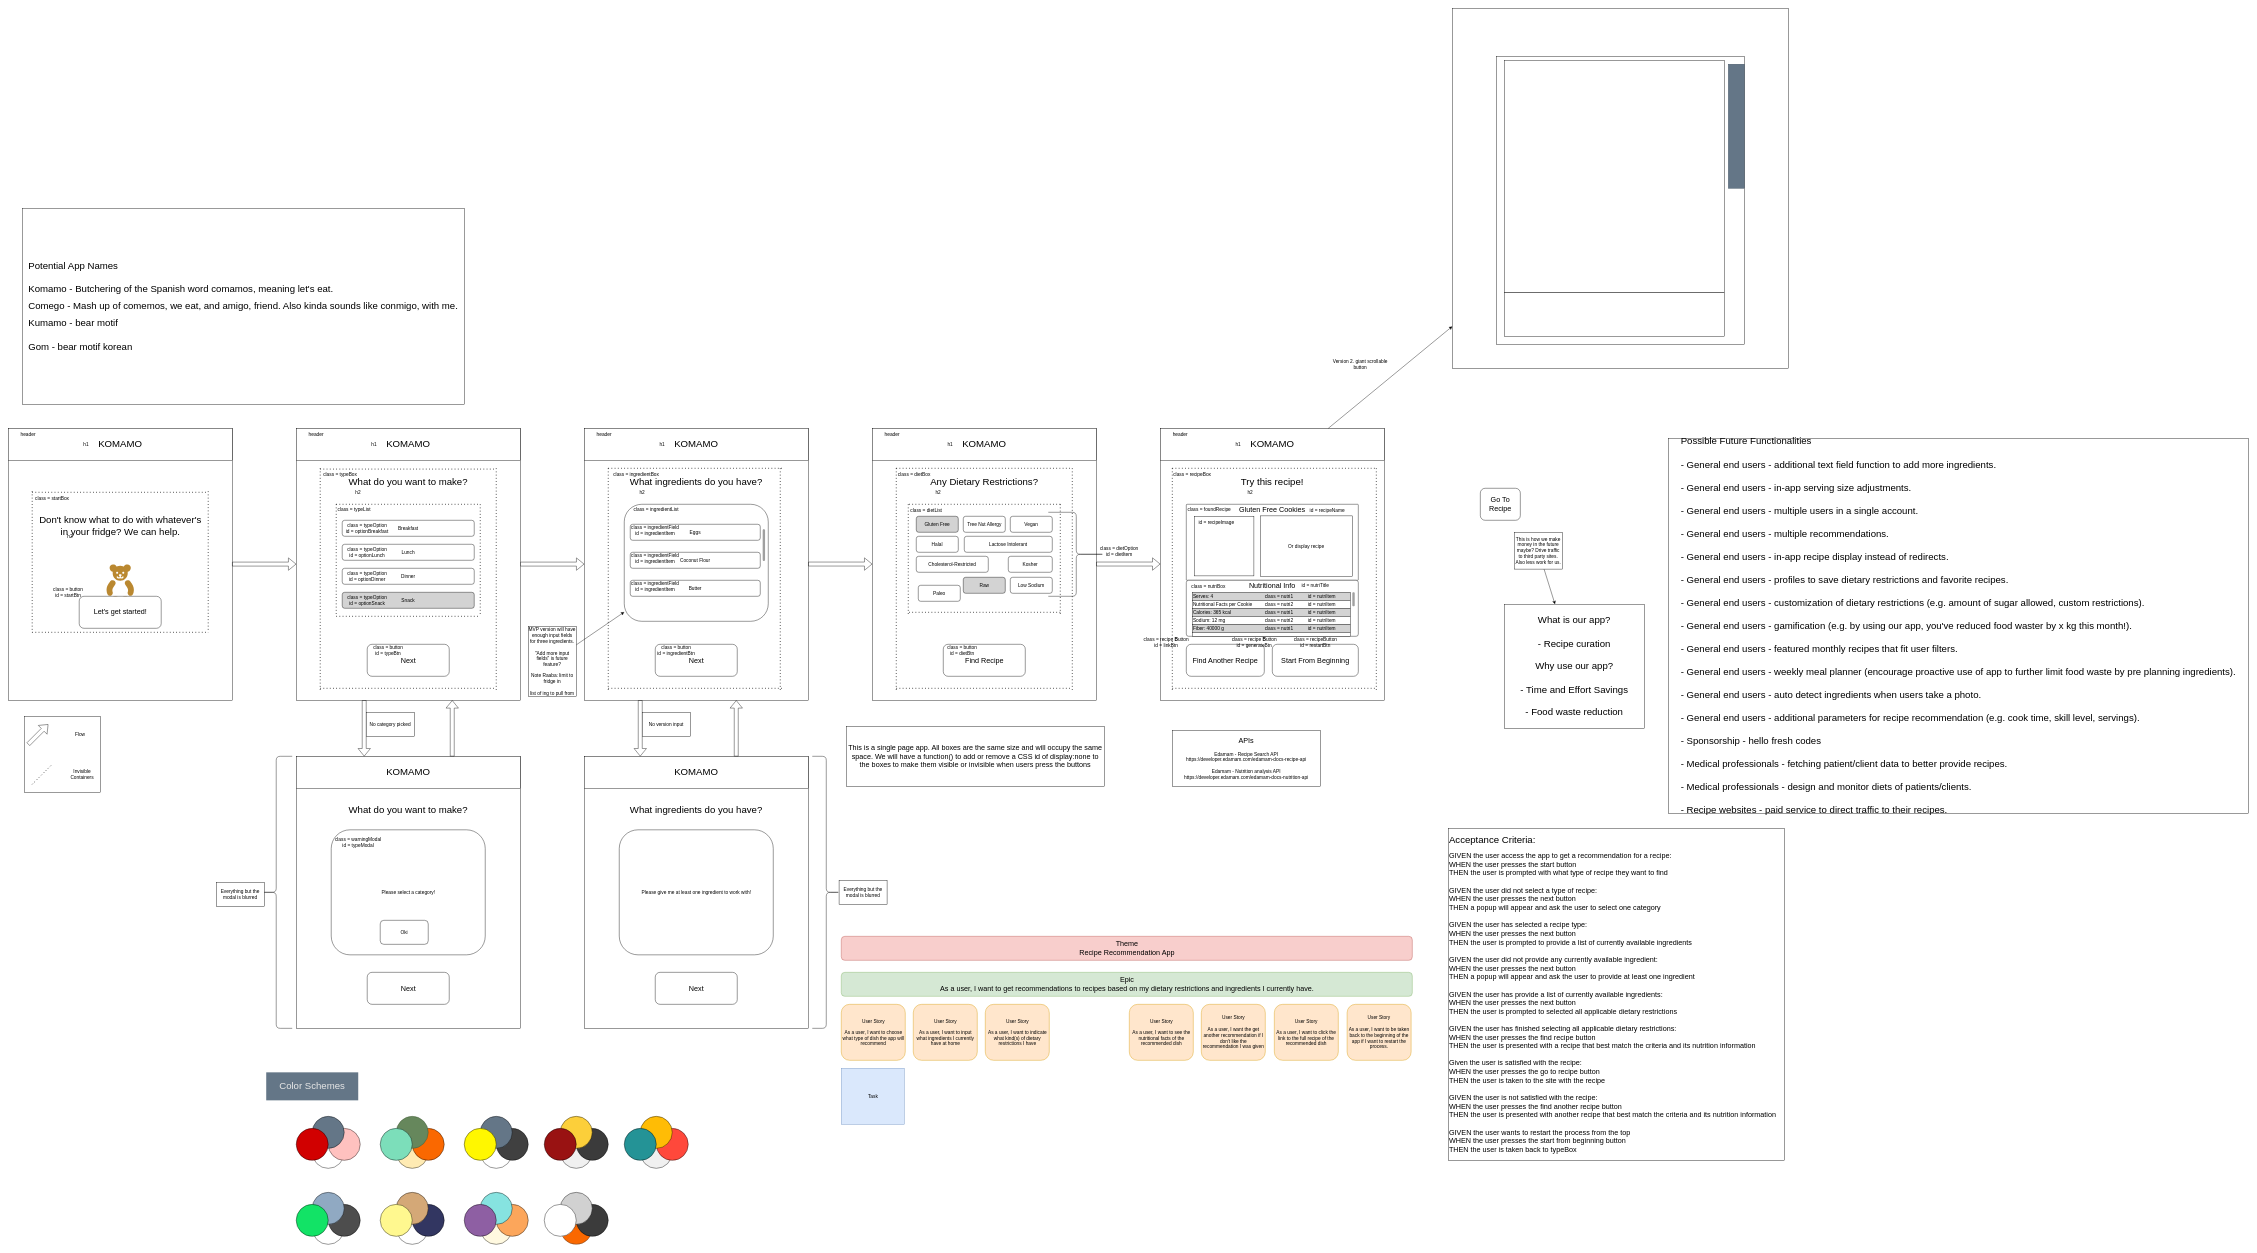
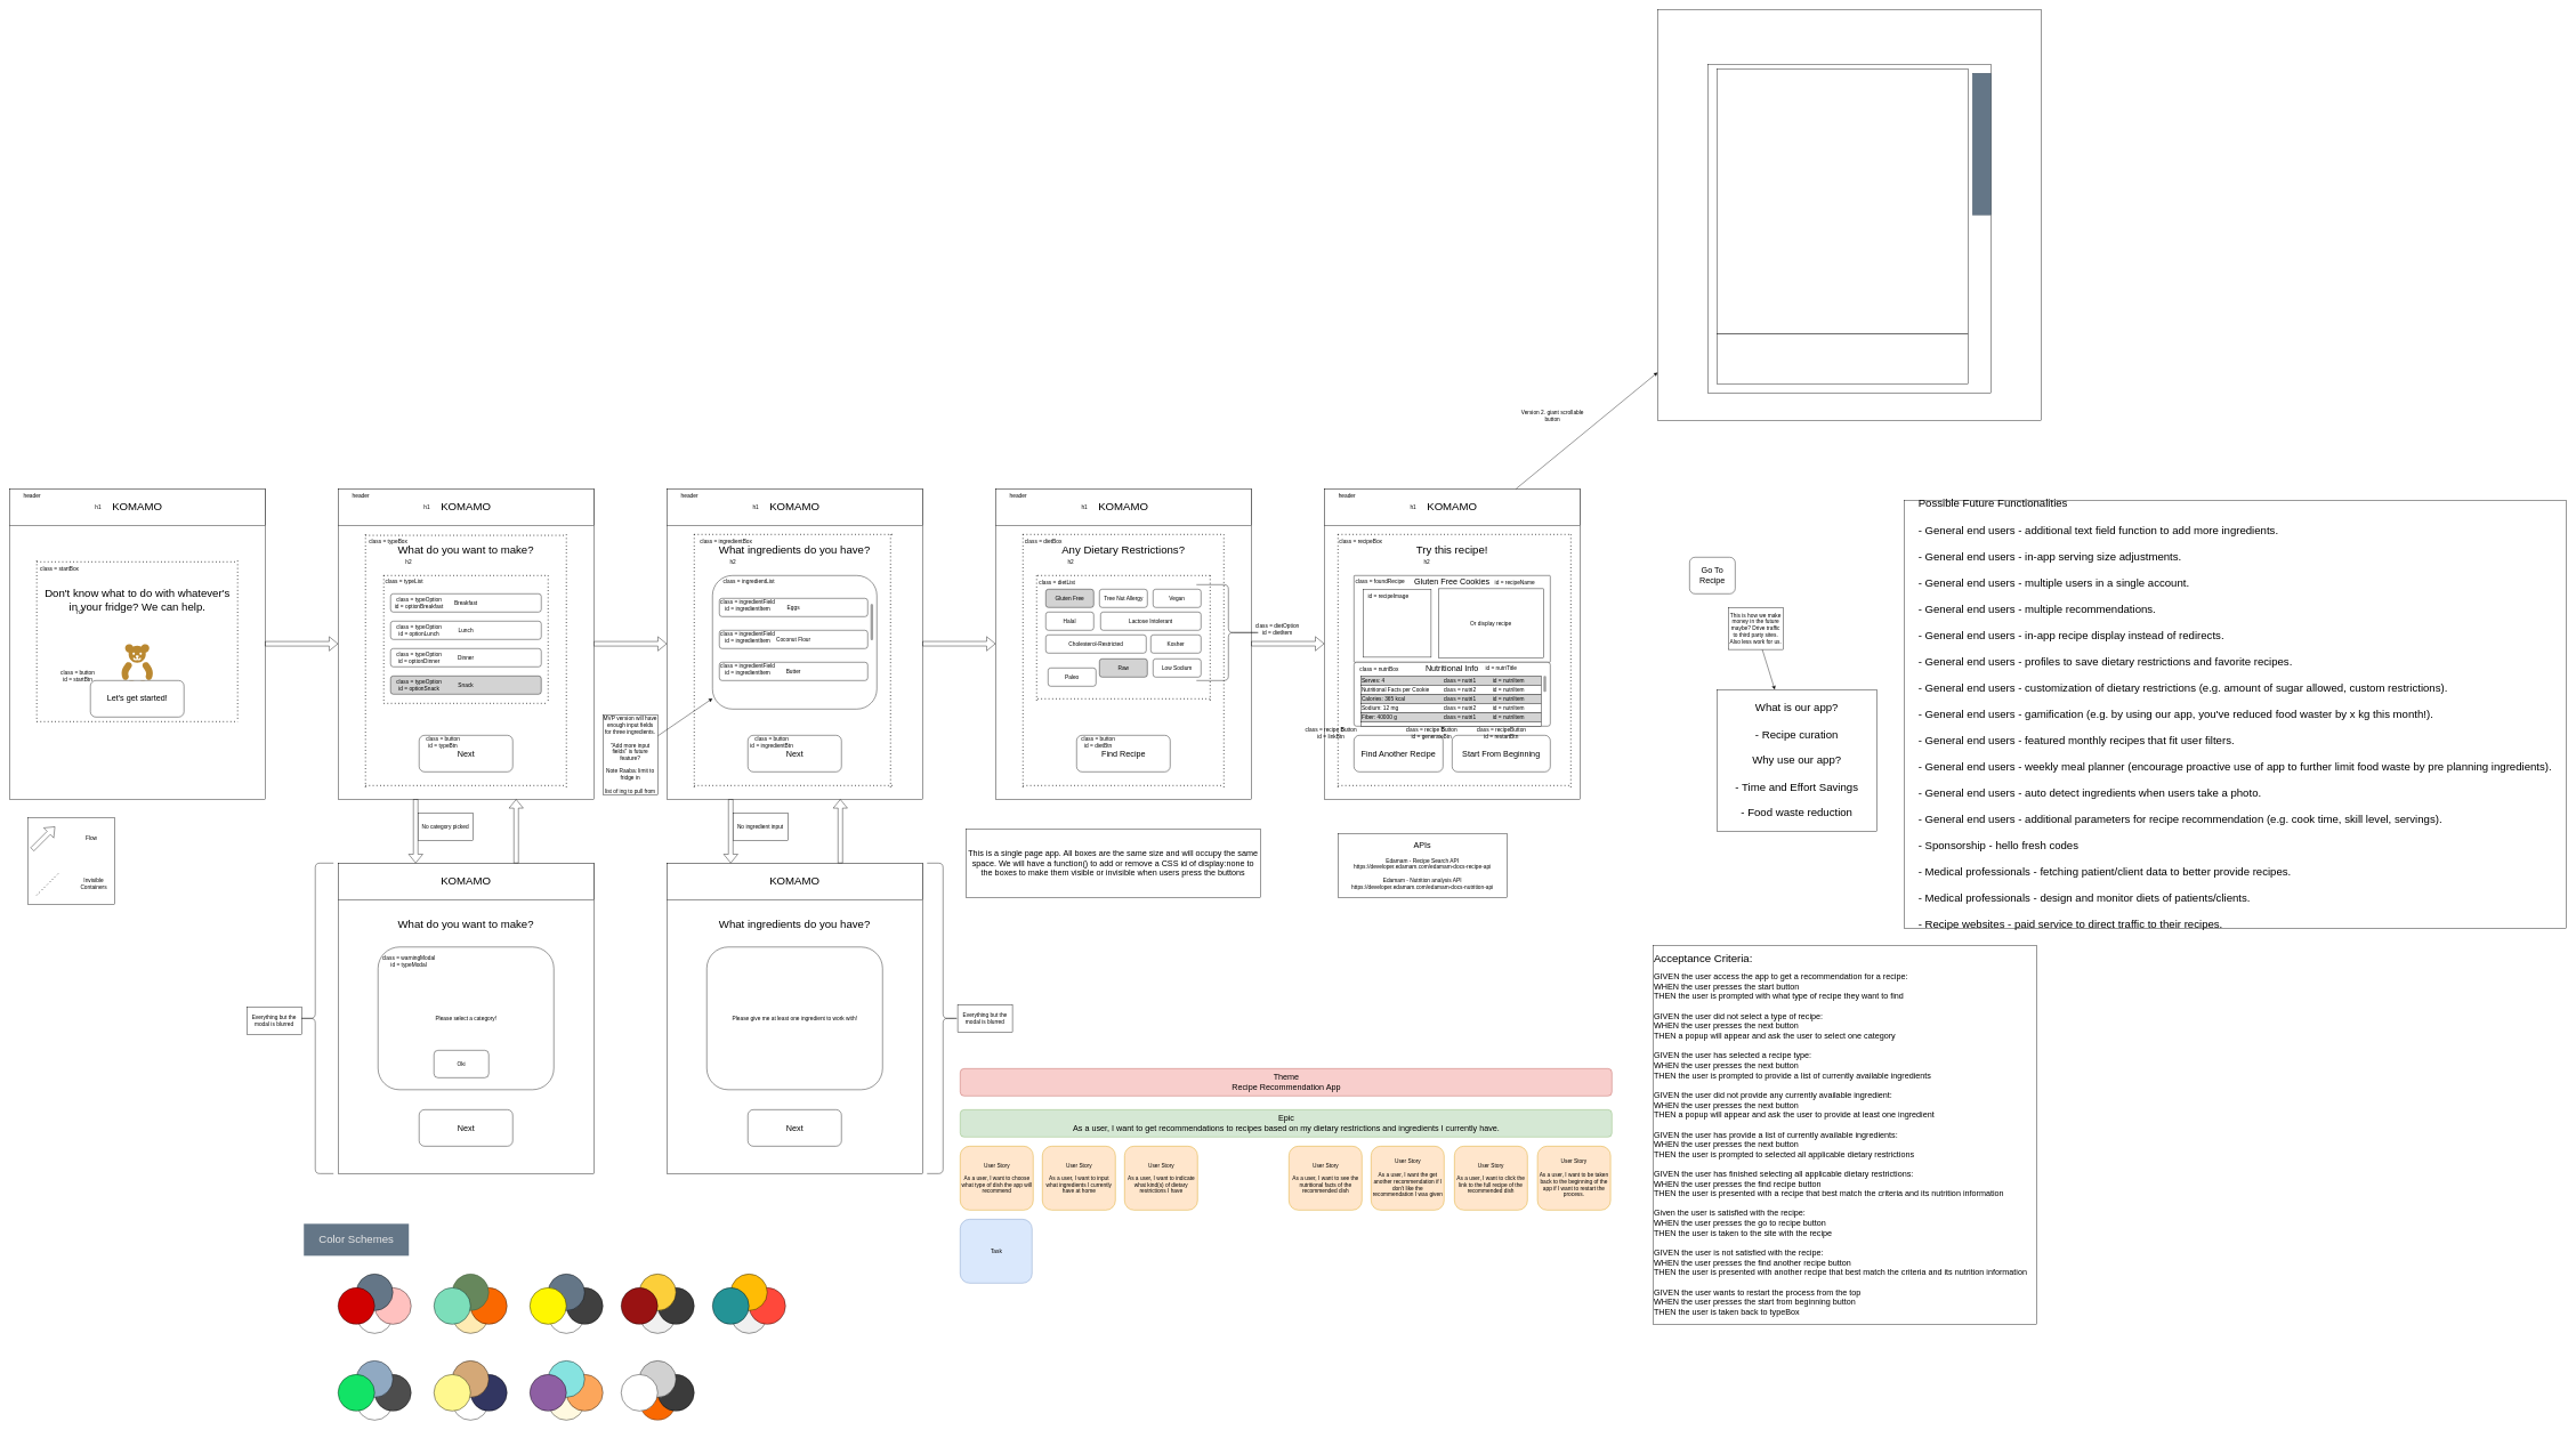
- <mxCell id="228" value="&lt;div style=&quot;text-align: left;&quot;&gt;&lt;span style=&quot;font-size: 24px; background-color: initial;&quot;&gt;Potential App Names&lt;/span&gt;&lt;/div&gt;&lt;font style=&quot;&quot;&gt;&lt;div style=&quot;text-align: left;&quot;&gt;&lt;span style=&quot;font-size: 24px;&quot;&gt;&lt;br&gt;&lt;/span&gt;&lt;/div&gt;&lt;span style=&quot;font-size: 24px;&quot;&gt;&lt;div style=&quot;text-align: left;&quot;&gt;&lt;span style=&quot;background-color: initial;&quot;&gt;Komamo - Butchering of the Spanish word comamos, meaning let's eat.&lt;/span&gt;&lt;/div&gt;&lt;/span&gt;&lt;div style=&quot;text-align: left;&quot;&gt;&lt;br&gt;&lt;/div&gt;&lt;span style=&quot;font-size: 24px;&quot;&gt;&lt;div style=&quot;text-align: left;&quot;&gt;&lt;span style=&quot;background-color: initial;&quot;&gt;Comego - Mash up of comemos, we eat, and amigo, friend. Also kinda sounds like conmigo, with me.&lt;/span&gt;&lt;/div&gt;&lt;/span&gt;&lt;div style=&quot;text-align: left;&quot;&gt;&lt;br&gt;&lt;/div&gt;&lt;span style=&quot;font-size: 24px;&quot;&gt;&lt;div style=&quot;text-align: left;&quot;&gt;Kumamo - bear motif&lt;/div&gt;&lt;div style=&quot;text-align: left;&quot;&gt;&lt;br&gt;&lt;/div&gt;&lt;div style=&quot;text-align: left;&quot;&gt;Gom - bear motif korean&lt;/div&gt;&lt;/span&gt;&lt;/font&gt;" style="rounded=0;whiteSpace=wrap;html=1;" parent="1" vertex="1"><mxGeometry x="55" y="520" width="1105" height="490" as="geometry" /></mxCell>
- <mxCell id="26" value="Cholesterol-Restricted" style="rounded=1;whiteSpace=wrap;html=1;" parent="1" vertex="1"><mxGeometry x="2290" y="1390" width="180" height="40" as="geometry" /></mxCell>
+ <mxCell id="26" value="Cholesterol-Restricted" style="rounded=1;whiteSpace=wrap;html=1;" parent="1" vertex="1"><mxGeometry x="2290" y="1390" width="220" height="40" as="geometry" /></mxCell>
- <mxCell id="76" value="No version input" style="rounded=0;whiteSpace=wrap;html=1;" parent="1" vertex="1"><mxGeometry x="1605" y="1780" width="120" height="60" as="geometry" /></mxCell>
+ <mxCell id="76" value="No ingredient input" style="rounded=0;whiteSpace=wrap;html=1;" parent="1" vertex="1"><mxGeometry x="1605" y="1780" width="120" height="60" as="geometry" /></mxCell>
- <mxCell id="171" value="Task" style="whiteSpace=wrap;html=1;fillColor=#dae8fc;strokeColor=#6c8ebf;rounded=0;" parent="1" vertex="1"><mxGeometry x="2102.5" y="2670" width="157.5" height="140" as="geometry" /></mxCell>
+ <mxCell id="171" value="Task" style="rounded=1;whiteSpace=wrap;html=1;fillColor=#dae8fc;strokeColor=#6c8ebf;" parent="1" vertex="1"><mxGeometry x="2102.5" y="2670" width="157.5" height="140" as="geometry" /></mxCell>
